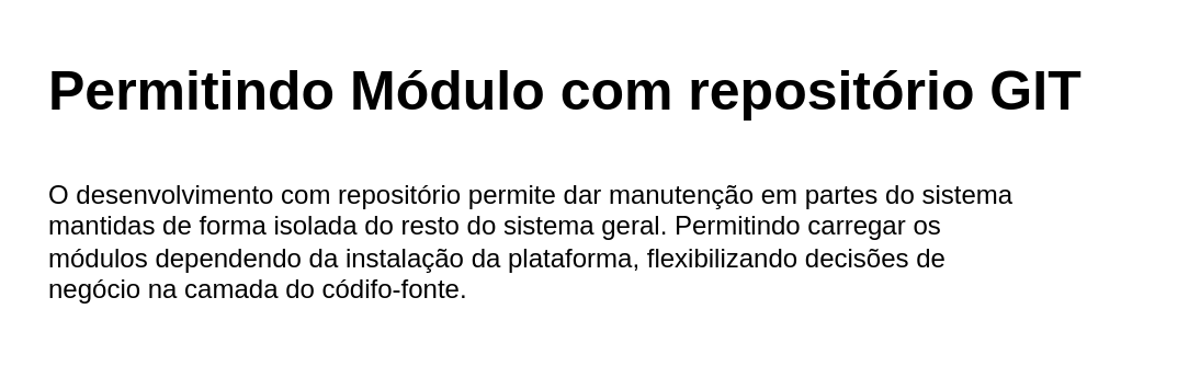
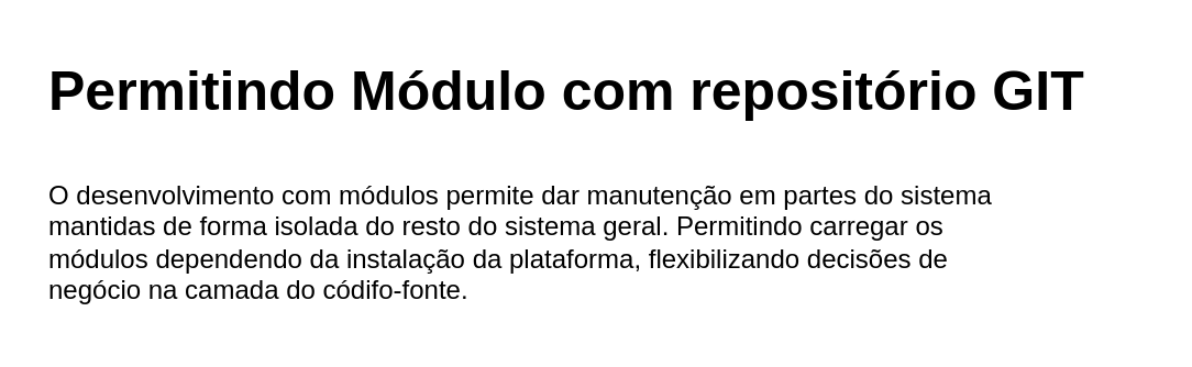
- <mxCell id="3" value="O desenvolvimento com repositório permite dar manutenção em partes do sistema&lt;br&gt;mantidas de forma isolada do resto do sistema geral. Permitindo carregar os&amp;nbsp;&lt;br&gt;módulos dependendo da instalação da plataforma, flexibilizando decisões de&amp;nbsp;&lt;br&gt;negócio na camada do códifo-fonte." style="text;html=1;align=left;verticalAlign=middle;resizable=0;points=[];autosize=1;strokeColor=none;fillColor=none;sketch=1;curveFitting=1;jiggle=2;rounded=1;" vertex="1" parent="1"><mxGeometry x="20" y="75" width="450" height="70" as="geometry" /></mxCell>
+ <mxCell id="3" value="O desenvolvimento com módulos permite dar manutenção em partes do sistema&lt;br&gt;mantidas de forma isolada do resto do sistema geral. Permitindo carregar os&amp;nbsp;&lt;br&gt;módulos dependendo da instalação da plataforma, flexibilizando decisões de&amp;nbsp;&lt;br&gt;negócio na camada do códifo-fonte." style="text;html=1;align=left;verticalAlign=middle;resizable=0;points=[];autosize=1;strokeColor=none;fillColor=none;sketch=1;curveFitting=1;jiggle=2;rounded=1;" vertex="1" parent="1"><mxGeometry x="20" y="75" width="450" height="70" as="geometry" /></mxCell>
